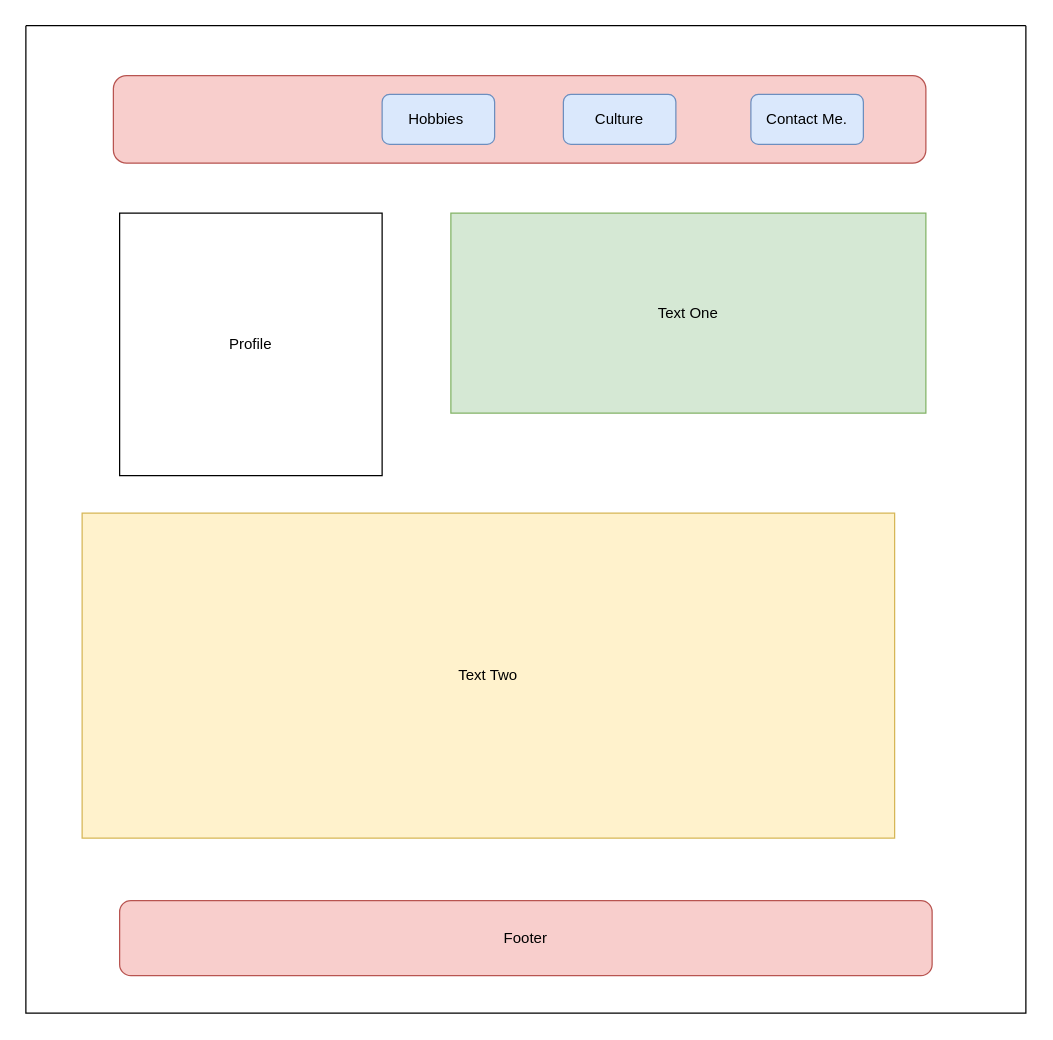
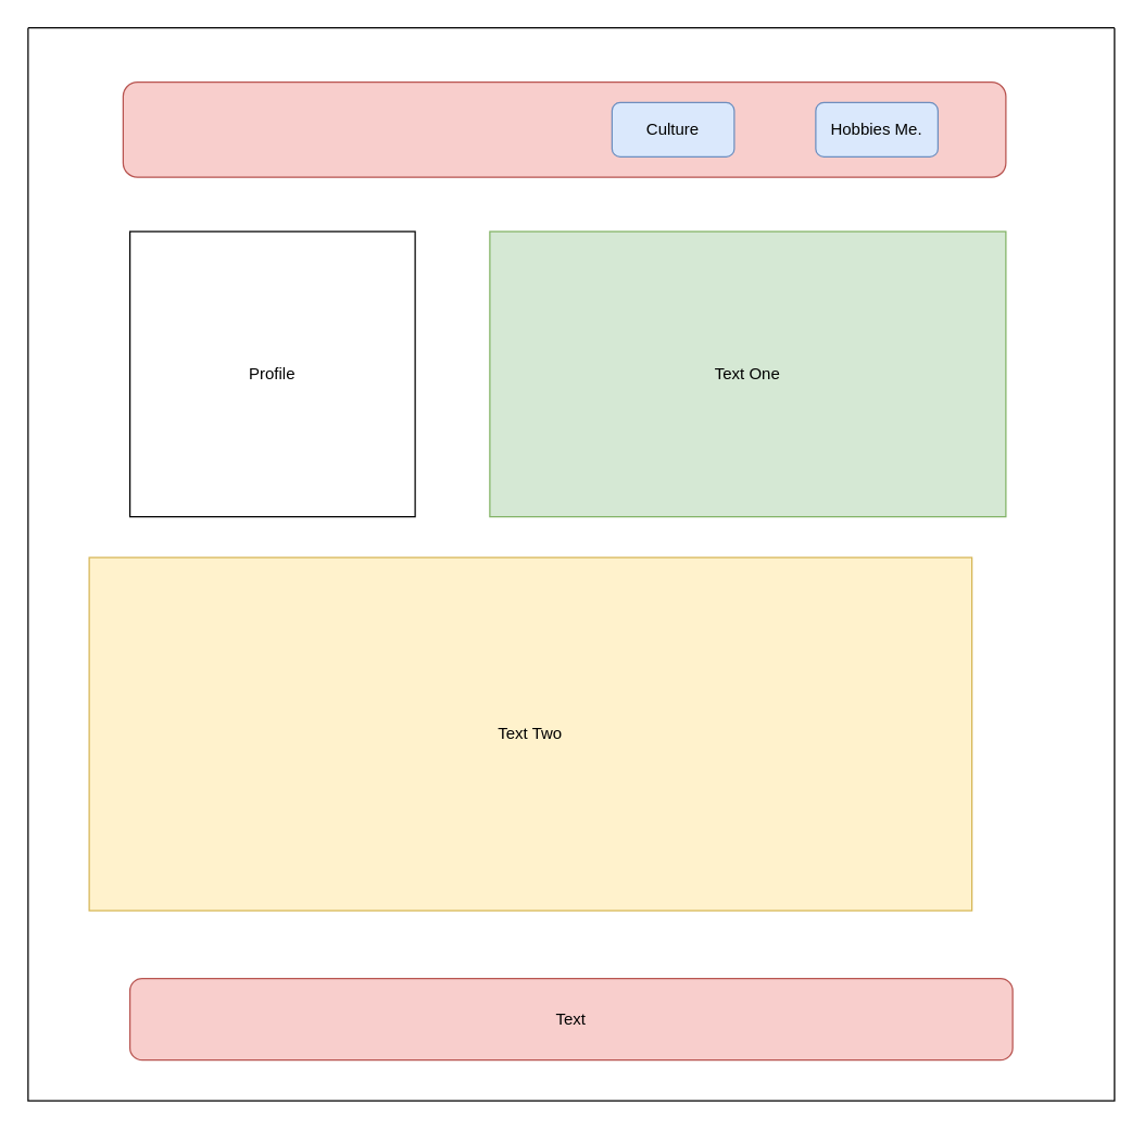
- <mxCell id="8" value="Hobbies&amp;nbsp;" style="rounded=1;whiteSpace=wrap;html=1;fillColor=#dae8fc;strokeColor=#6c8ebf;" vertex="1" parent="3"><mxGeometry x="285" y="55" width="90" height="40" as="geometry" /></mxCell>
- <mxCell id="10" value="Contact Me." style="rounded=1;whiteSpace=wrap;html=1;fillColor=#dae8fc;strokeColor=#6c8ebf;" vertex="1" parent="3"><mxGeometry x="580" y="55" width="90" height="40" as="geometry" /></mxCell>
+ <mxCell id="10" value="Hobbies Me." style="rounded=1;whiteSpace=wrap;html=1;fillColor=#dae8fc;strokeColor=#6c8ebf;" vertex="1" parent="3"><mxGeometry x="580" y="55" width="90" height="40" as="geometry" /></mxCell>
- <mxCell id="4" value="Text One" style="rounded=0;whiteSpace=wrap;html=1;fillColor=#d5e8d4;strokeColor=#82b366;" vertex="1" parent="3"><mxGeometry x="340" y="150" width="380" height="160" as="geometry" /></mxCell>
+ <mxCell id="4" value="Text One" style="rounded=0;whiteSpace=wrap;html=1;fillColor=#d5e8d4;strokeColor=#82b366;" vertex="1" parent="3"><mxGeometry x="340" y="150" width="380" height="210" as="geometry" /></mxCell>
- <mxCell id="2" value="Footer" style="rounded=1;whiteSpace=wrap;html=1;fillColor=#f8cecc;strokeColor=#b85450;" vertex="1" parent="1"><mxGeometry x="95" y="720" width="650" height="60" as="geometry" /></mxCell>
+ <mxCell id="2" value="Text" style="rounded=1;whiteSpace=wrap;html=1;fillColor=#f8cecc;strokeColor=#b85450;" vertex="1" parent="1"><mxGeometry x="95" y="720" width="650" height="60" as="geometry" /></mxCell>
